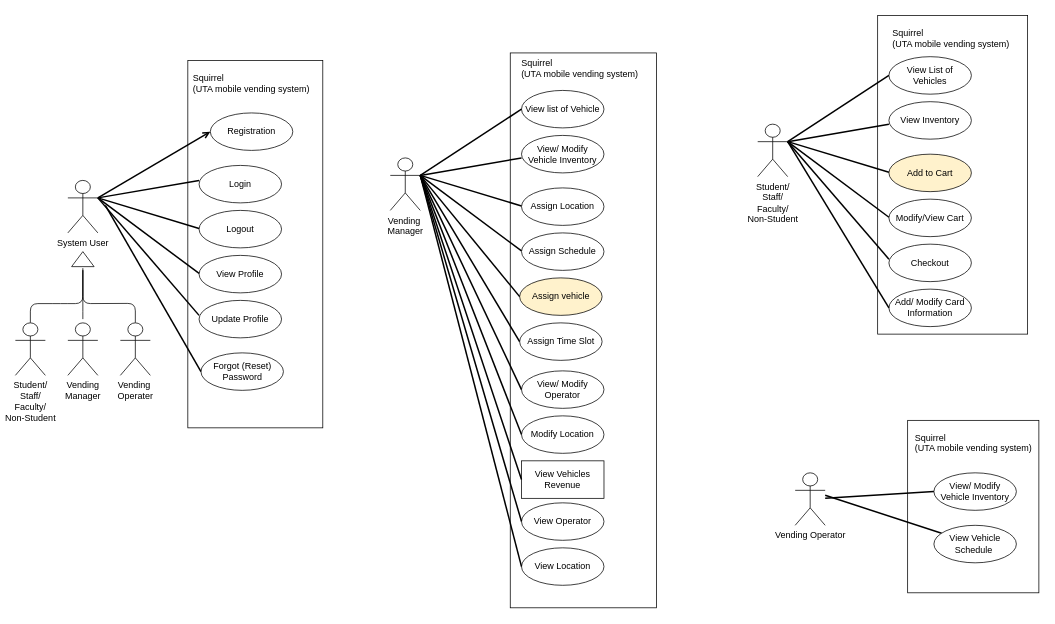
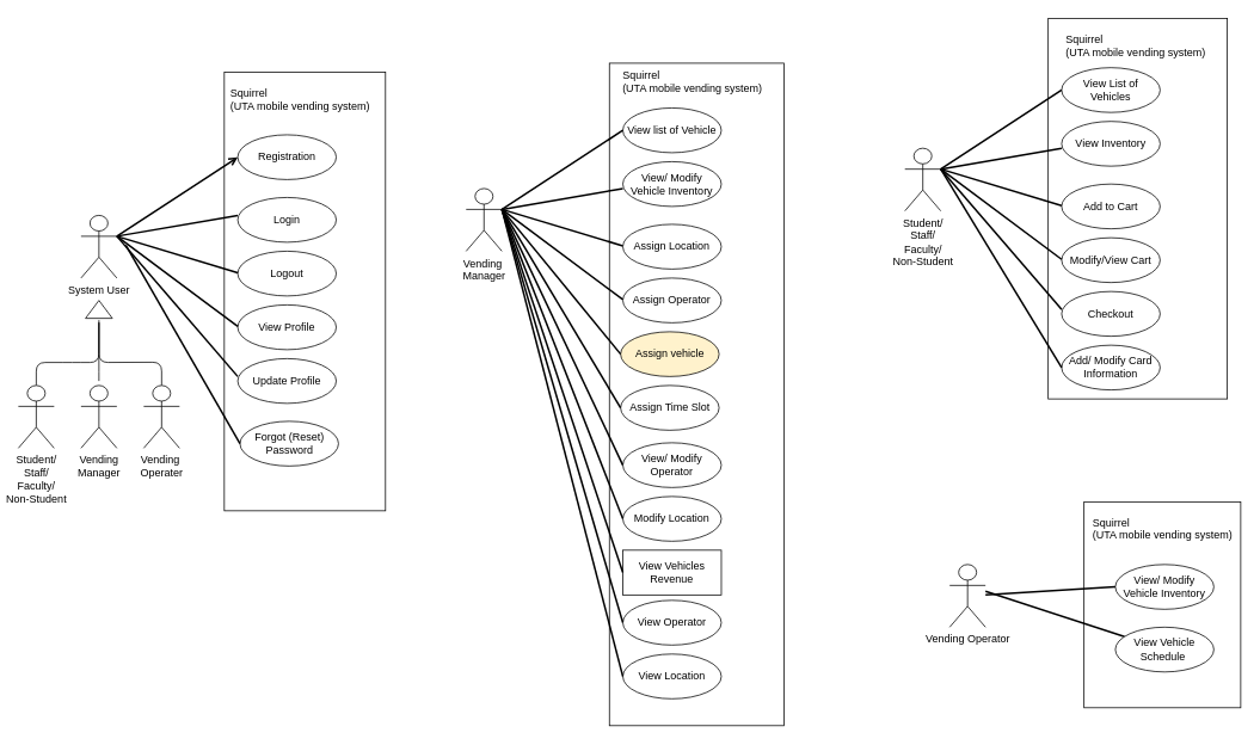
- <mxCell id="3" value="Registration" style="ellipse;whiteSpace=wrap;html=1;" parent="1" vertex="1"><mxGeometry x="280" y="150" width="110" height="50" as="geometry" /></mxCell>
+ <mxCell id="3" value="Registration" style="ellipse;whiteSpace=wrap;html=1;" parent="1" vertex="1"><mxGeometry x="265" y="150" width="110" height="50" as="geometry" /></mxCell>
- <mxCell id="38" value="Add to Cart" style="ellipse;whiteSpace=wrap;html=1;fillColor=#fff2cc;" parent="1" vertex="1"><mxGeometry x="1185" y="205" width="110" height="50" as="geometry" /></mxCell>
+ <mxCell id="38" value="Add to Cart" style="ellipse;whiteSpace=wrap;html=1;" parent="1" vertex="1"><mxGeometry x="1185" y="205" width="110" height="50" as="geometry" /></mxCell>
- <mxCell id="25" value="Assign Schedule" style="ellipse;whiteSpace=wrap;html=1;" parent="1" vertex="1"><mxGeometry x="695" y="310" width="110" height="50" as="geometry" /></mxCell>
+ <mxCell id="25" value="Assign Operator" style="ellipse;whiteSpace=wrap;html=1;" parent="1" vertex="1"><mxGeometry x="695" y="310" width="110" height="50" as="geometry" /></mxCell>
